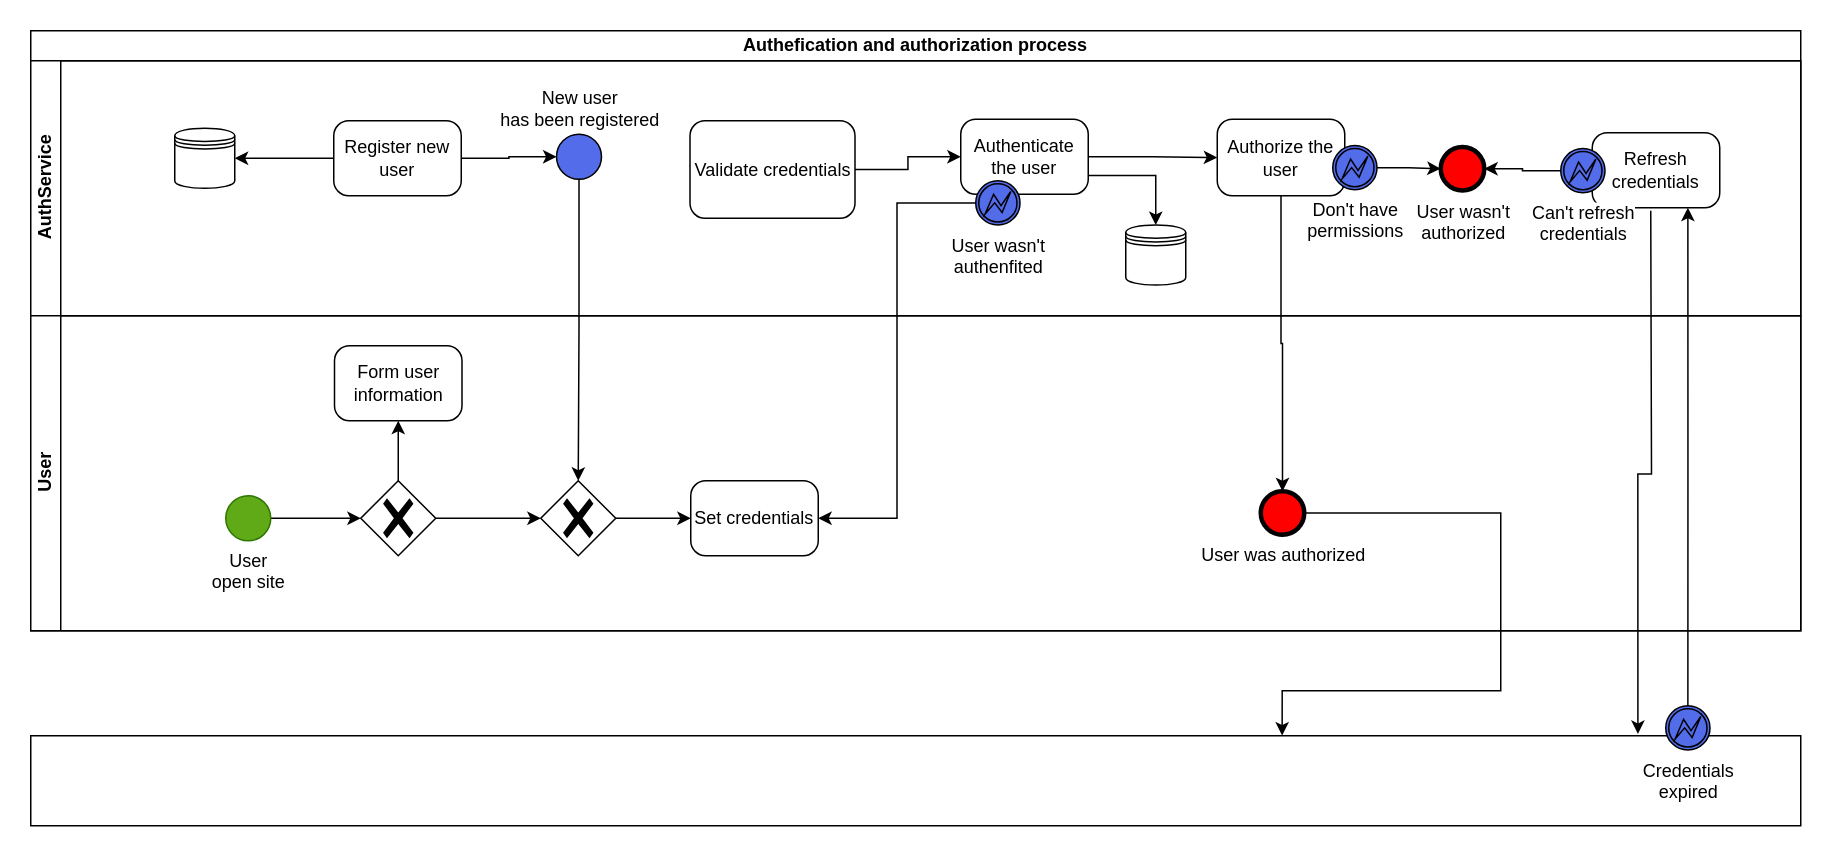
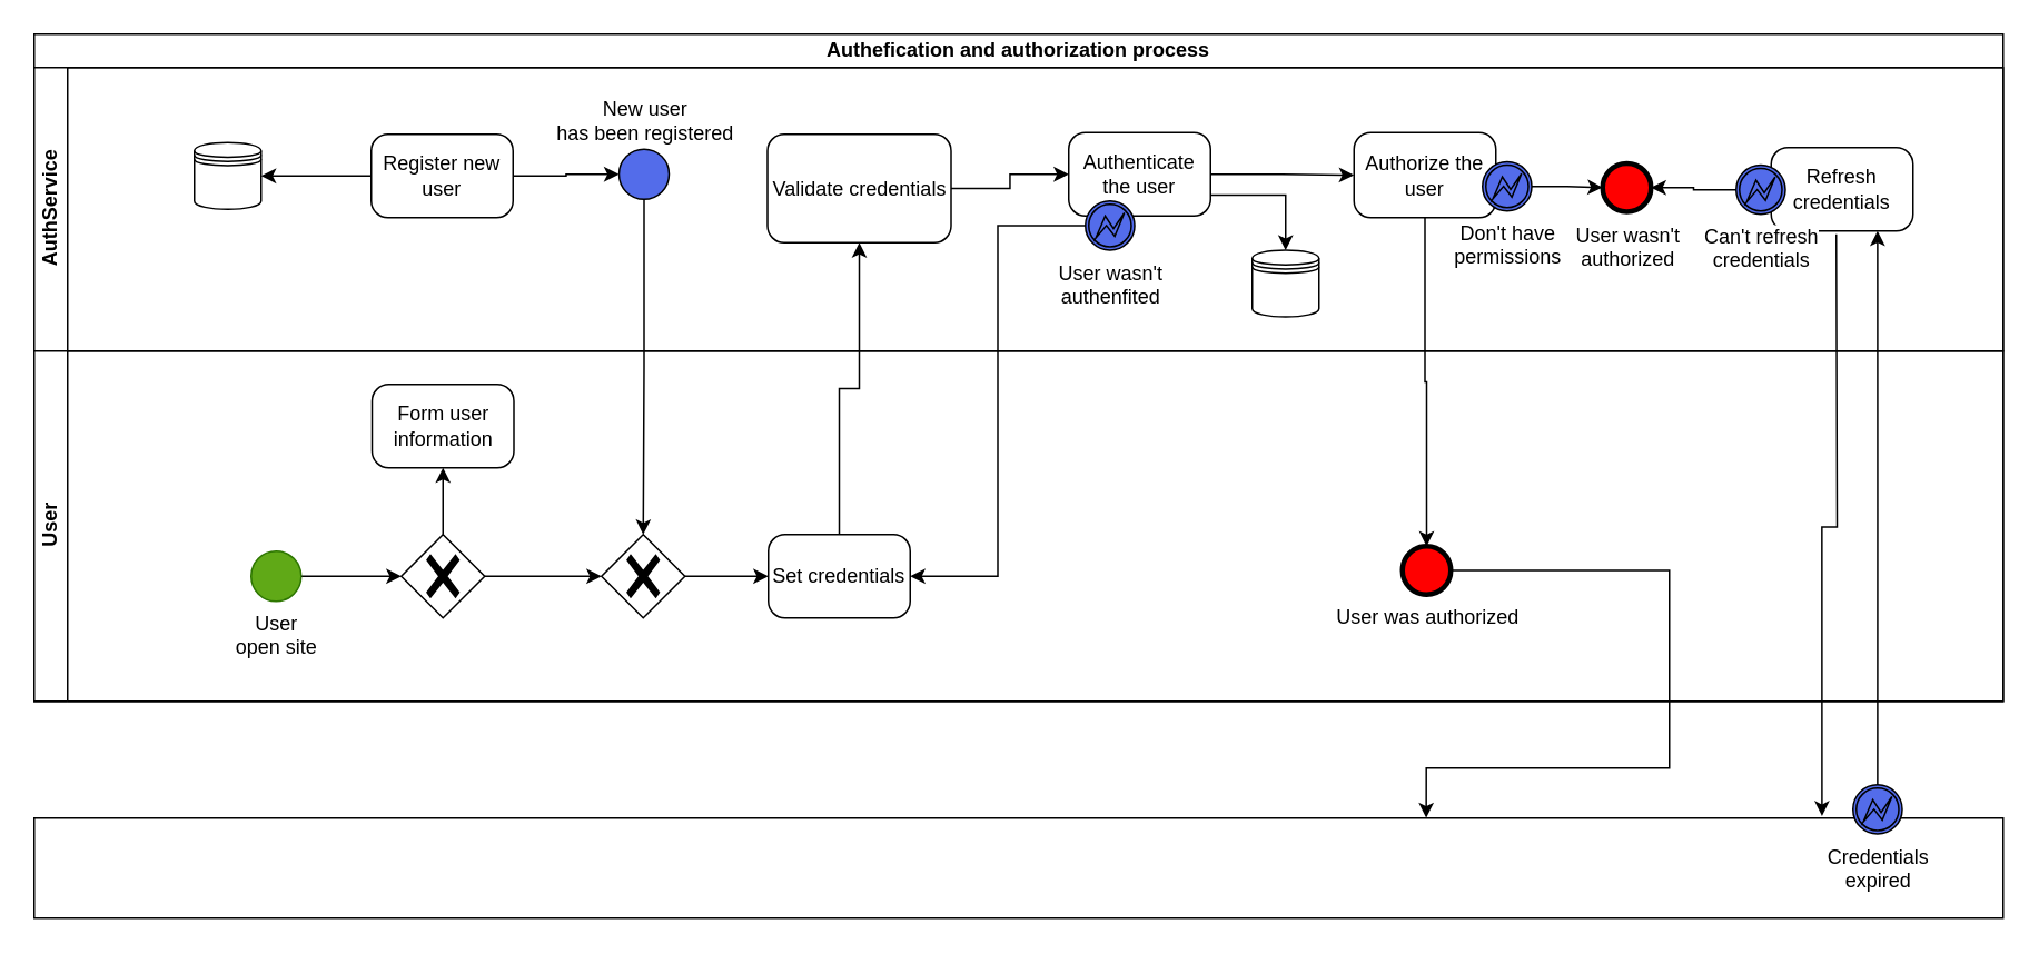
+ <mxCell id="36" style="edgeStyle=orthogonalEdgeStyle;rounded=0;orthogonalLoop=1;jettySize=auto;html=1;entryX=0.5;entryY=1;entryDx=0;entryDy=0;entryPerimeter=0;" edge="1" parent="2" source="29" target="9"><mxGeometry relative="1" as="geometry" /></mxCell>
